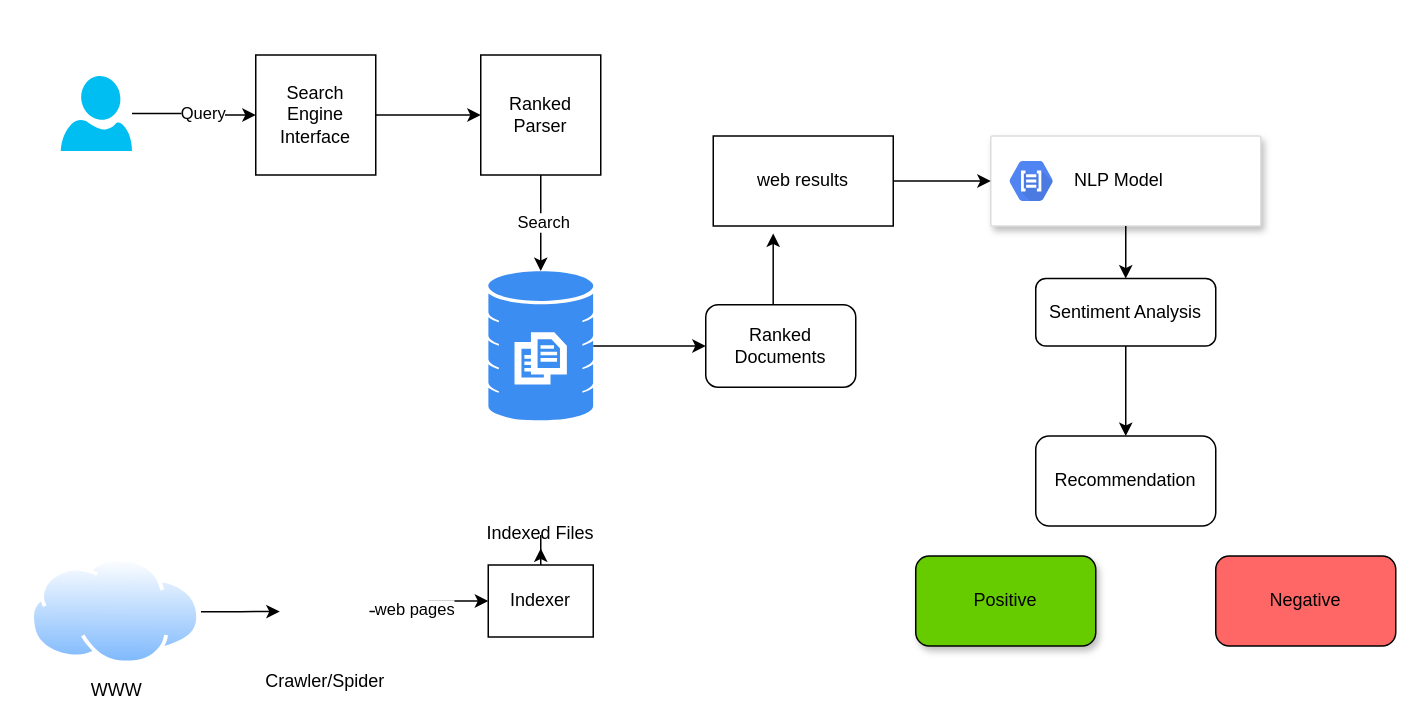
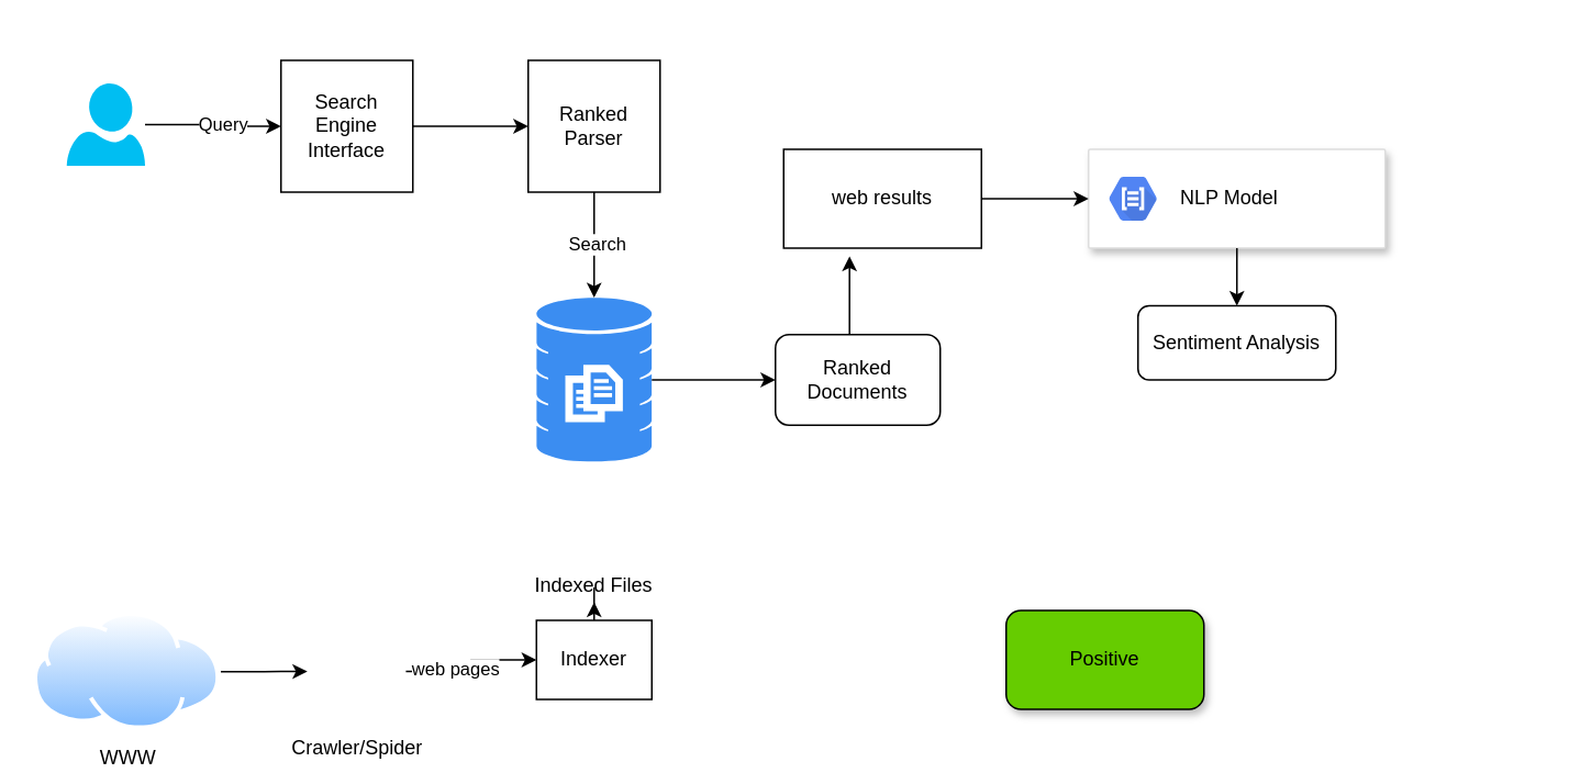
- <mxCell id="29" value="" style="edgeStyle=orthogonalEdgeStyle;rounded=0;orthogonalLoop=1;jettySize=auto;html=1;entryX=0.5;entryY=0;entryDx=0;entryDy=0;" edge="1" parent="2" source="30" target="32"><mxGeometry relative="1" as="geometry"><mxPoint x="730" y="290" as="targetPoint" /></mxGeometry></mxCell>
- <mxCell id="32" value="Recommendation" style="rounded=1;whiteSpace=wrap;html=1;" vertex="1" parent="2"><mxGeometry x="670" y="270" width="120" height="60" as="geometry" /></mxCell>
- <mxCell id="28" value="Negative" style="rounded=1;whiteSpace=wrap;html=1;fillColor=#FF6666;" vertex="1" parent="2"><mxGeometry x="790" y="350" width="120" height="60" as="geometry" /></mxCell>
